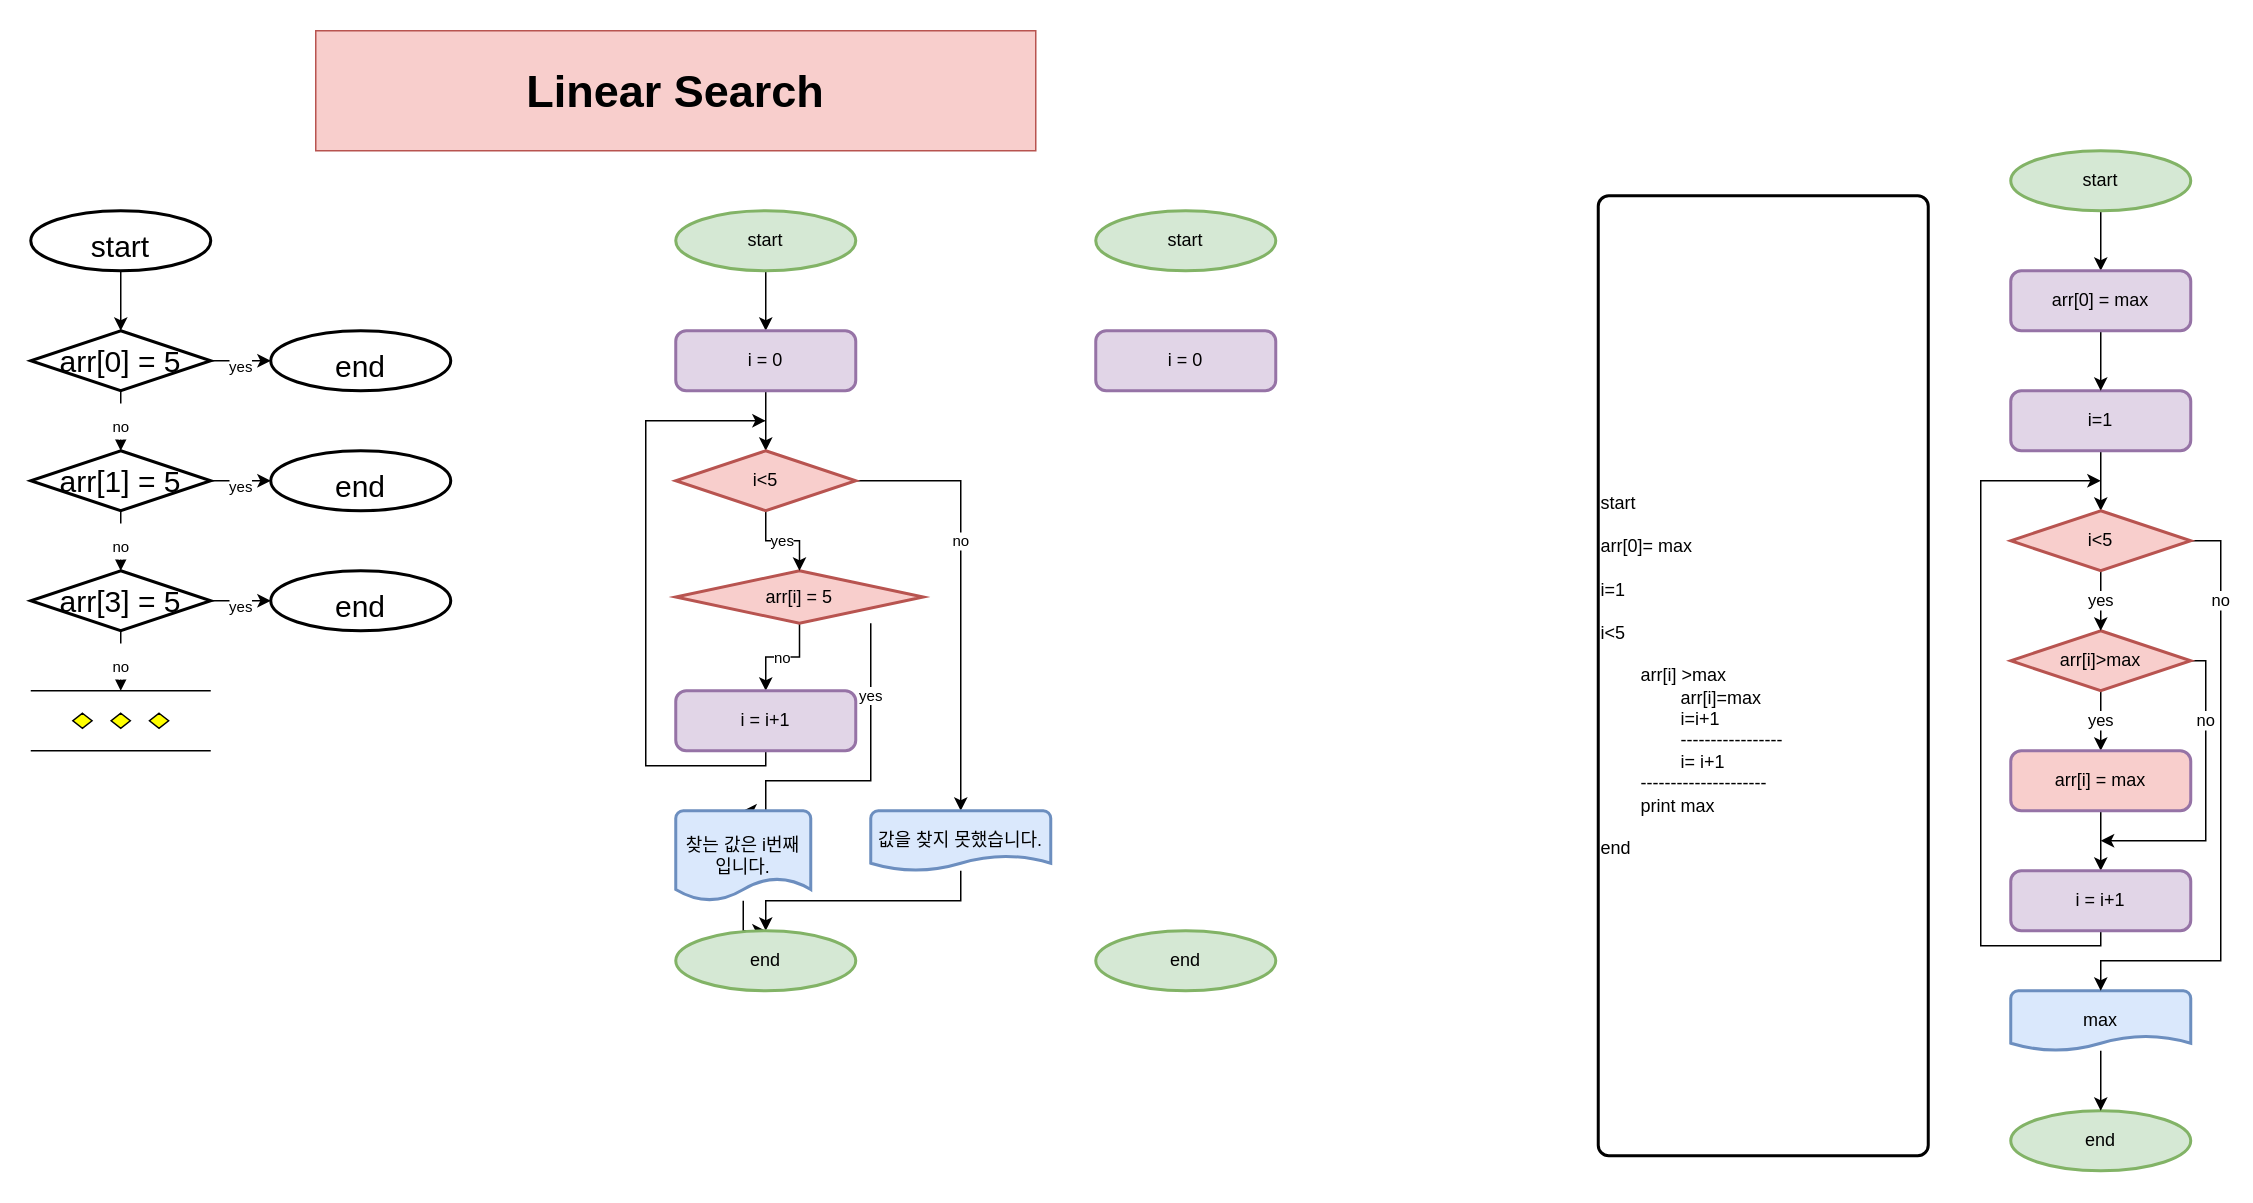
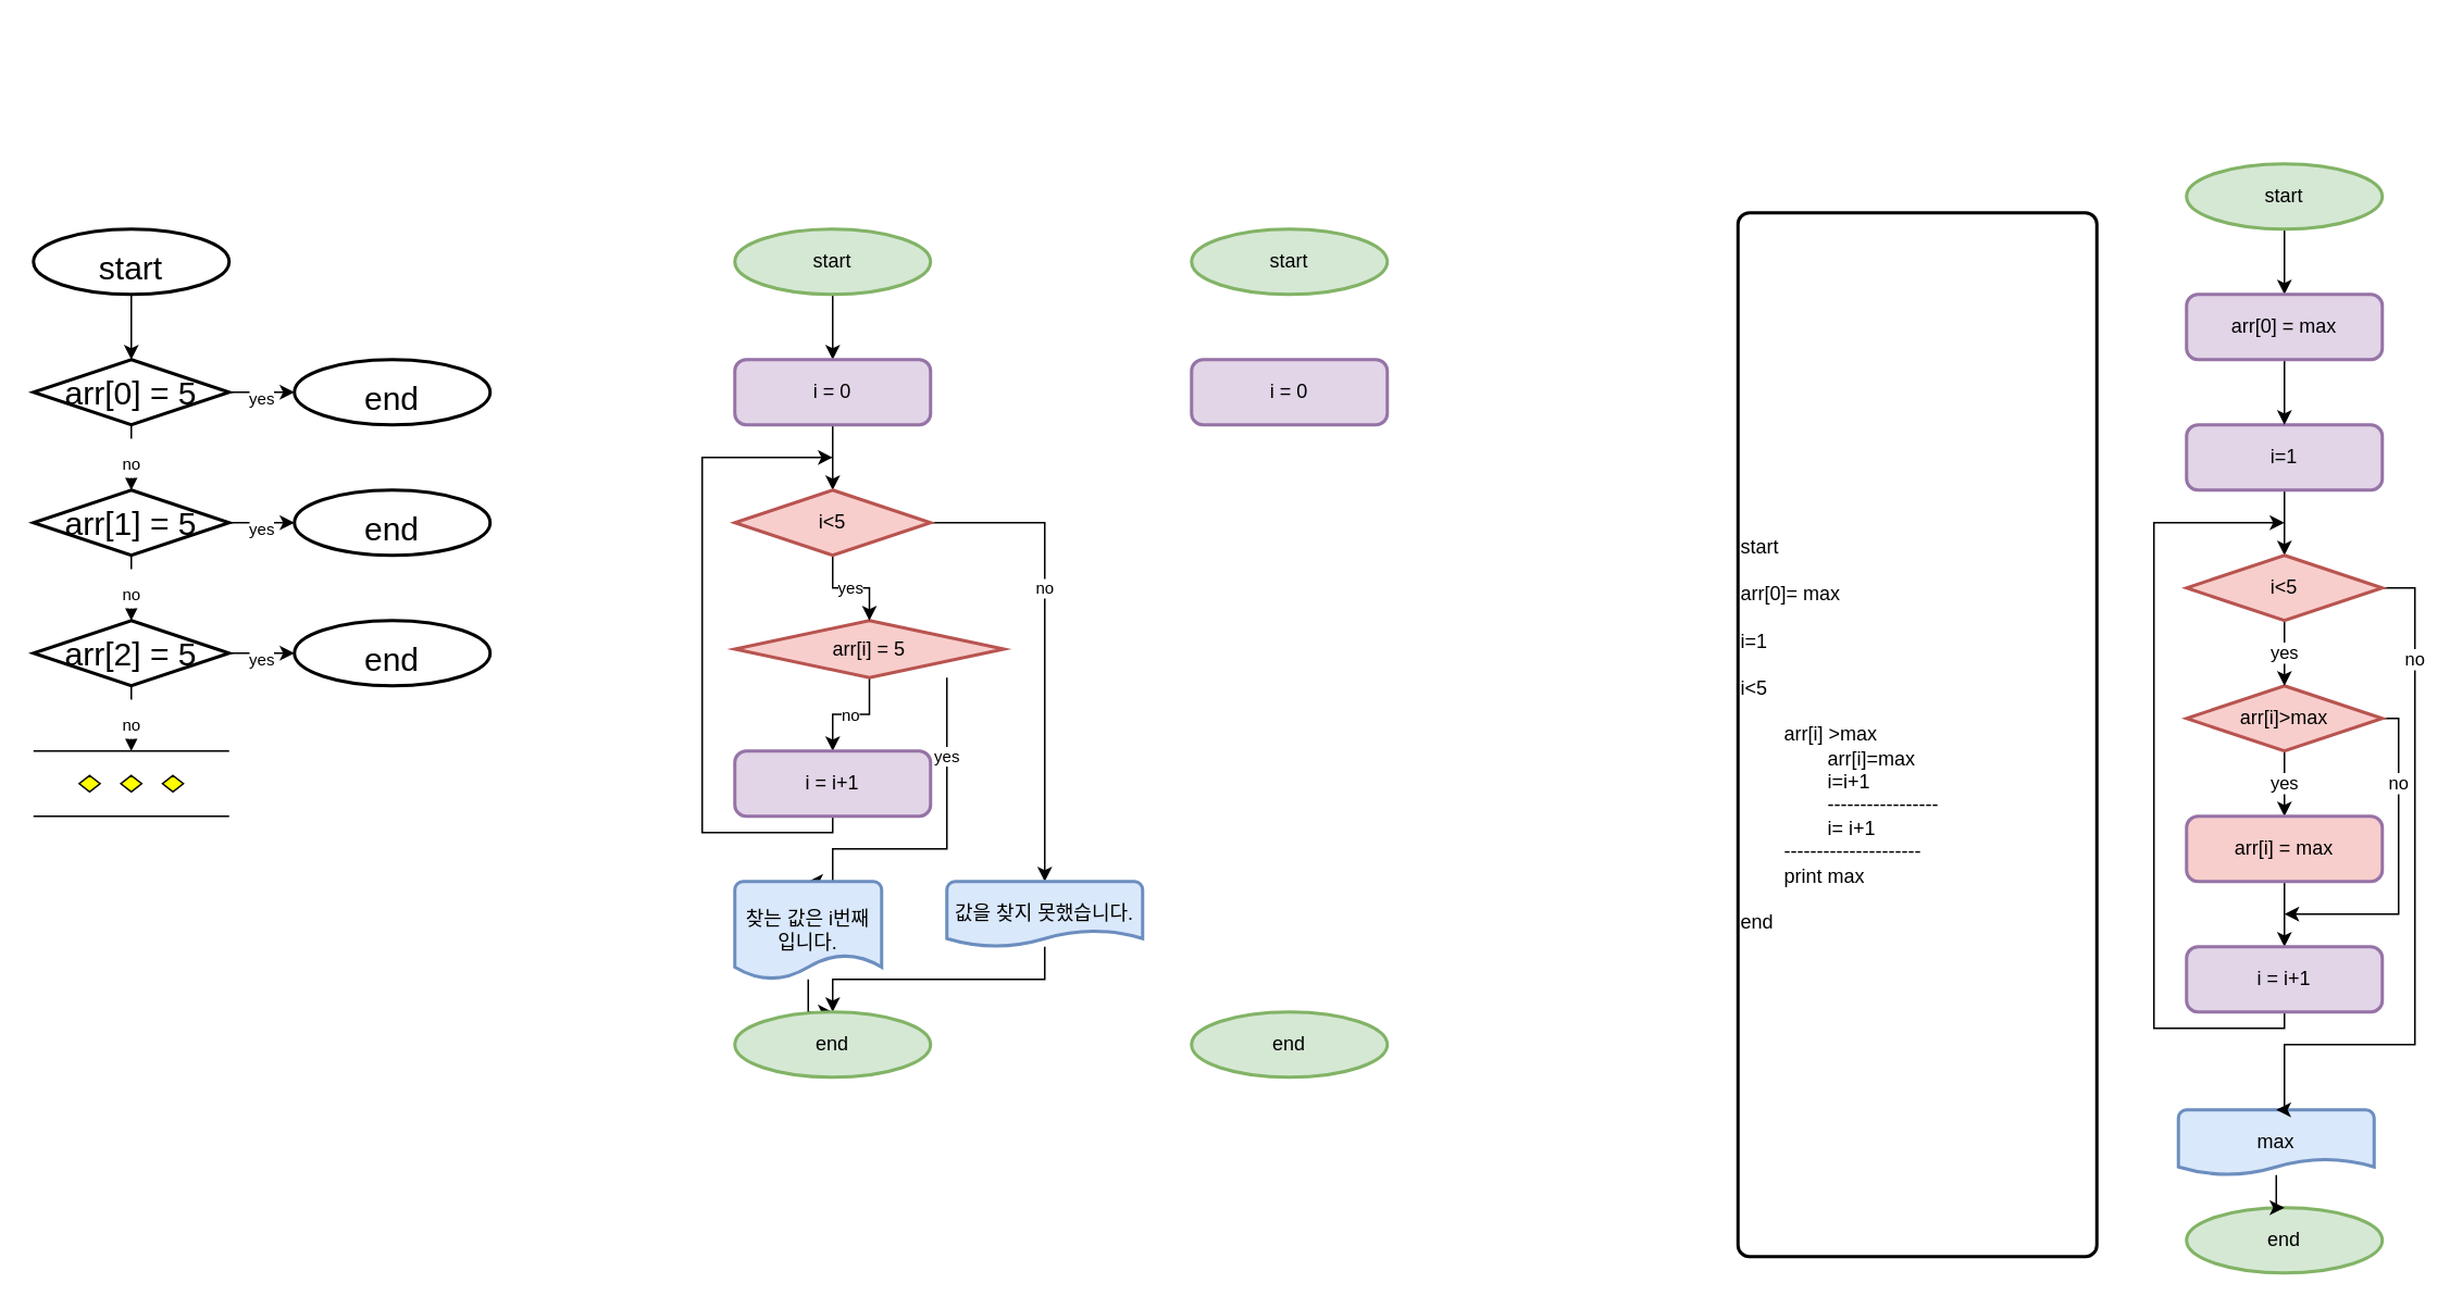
- <mxCell id="22" value="&lt;font style=&quot;font-size: 30px;&quot;&gt;&lt;b&gt;Linear Search&lt;/b&gt;&lt;/font&gt;" style="rounded=0;whiteSpace=wrap;html=1;fillColor=#f8cecc;strokeColor=#b85450;" vertex="1" parent="1"><mxGeometry x="210" y="20" width="480" height="80" as="geometry" /></mxCell>
- <mxCell id="35" value="arr[3] = 5" style="strokeWidth=2;html=1;shape=mxgraph.flowchart.decision;whiteSpace=wrap;fontSize=20;" vertex="1" parent="1"><mxGeometry x="20" y="380" width="120" height="40" as="geometry" /></mxCell>
+ <mxCell id="35" value="arr[2] = 5" style="strokeWidth=2;html=1;shape=mxgraph.flowchart.decision;whiteSpace=wrap;fontSize=20;" vertex="1" parent="1"><mxGeometry x="20" y="380" width="120" height="40" as="geometry" /></mxCell>
- <mxCell id="14" value="max" style="strokeWidth=2;html=1;shape=mxgraph.flowchart.document2;whiteSpace=wrap;size=0.25;fillColor=#dae8fc;strokeColor=#6c8ebf;" vertex="1" parent="1"><mxGeometry x="1340" y="660" width="120" height="40" as="geometry" /></mxCell>
+ <mxCell id="14" value="max" style="strokeWidth=2;html=1;shape=mxgraph.flowchart.document2;whiteSpace=wrap;size=0.25;fillColor=#dae8fc;strokeColor=#6c8ebf;" vertex="1" parent="1"><mxGeometry x="1335" y="680" width="120" height="40" as="geometry" /></mxCell>
